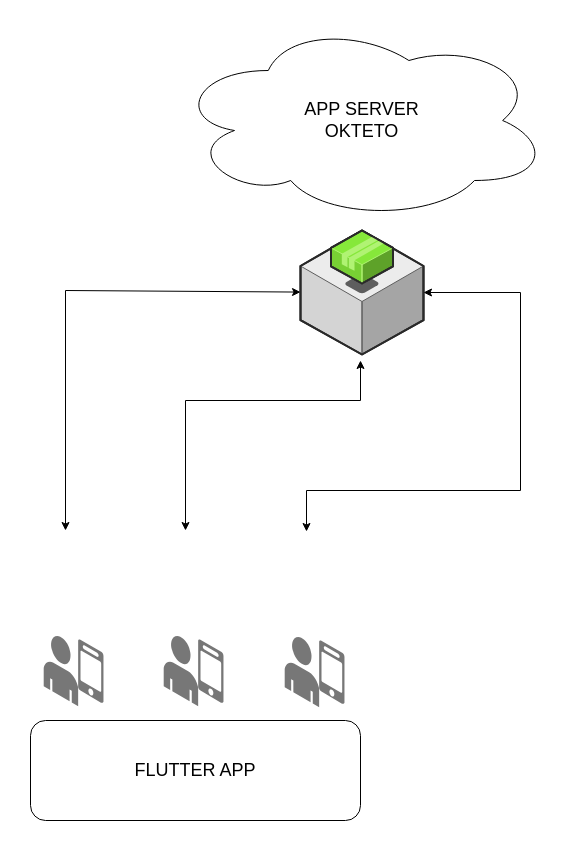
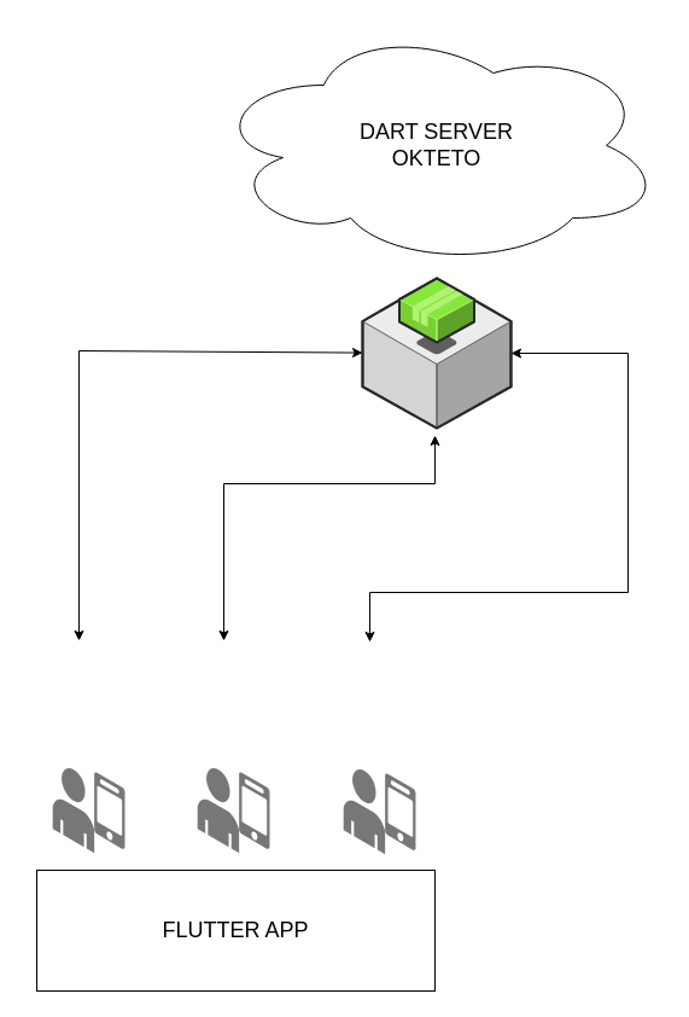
- <mxCell id="20" value="&lt;font style=&quot;font-size: 18px;&quot;&gt;APP SERVER&lt;br&gt;OKTETO&lt;br&gt;&lt;/font&gt;" style="ellipse;shape=cloud;whiteSpace=wrap;html=1;" vertex="1" parent="1"><mxGeometry x="174" y="20" width="375" height="200" as="geometry" /></mxCell>
+ <mxCell id="20" value="&lt;font style=&quot;font-size: 18px;&quot;&gt;DART SERVER&lt;br&gt;OKTETO&lt;br&gt;&lt;/font&gt;" style="ellipse;shape=cloud;whiteSpace=wrap;html=1;" vertex="1" parent="1"><mxGeometry x="174" y="20" width="375" height="200" as="geometry" /></mxCell>
- <mxCell id="21" value="FLUTTER APP" style="rounded=1;whiteSpace=wrap;html=1;fontSize=18;" vertex="1" parent="1"><mxGeometry x="30" y="720" width="330" height="100" as="geometry" /></mxCell>
+ <mxCell id="21" value="FLUTTER APP" style="whiteSpace=wrap;html=1;fontSize=18;rounded=0;" vertex="1" parent="1"><mxGeometry x="30" y="720" width="330" height="100" as="geometry" /></mxCell>
